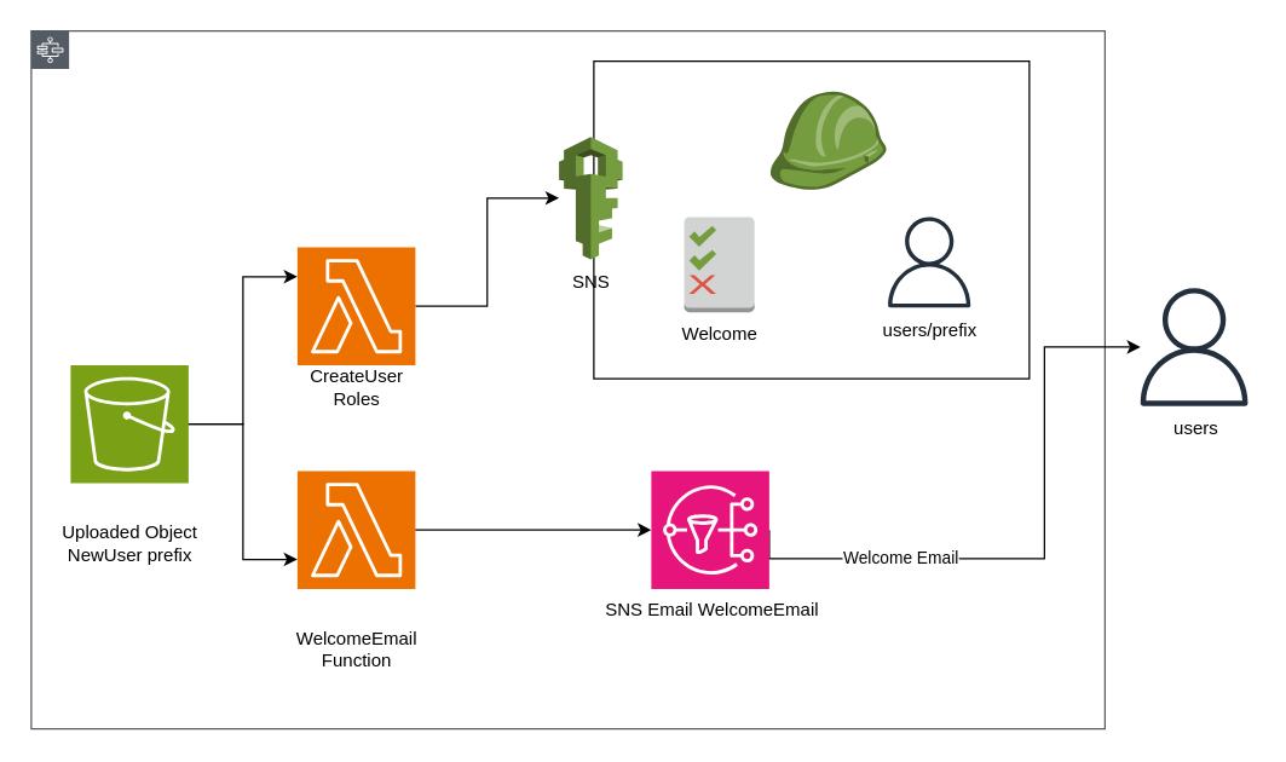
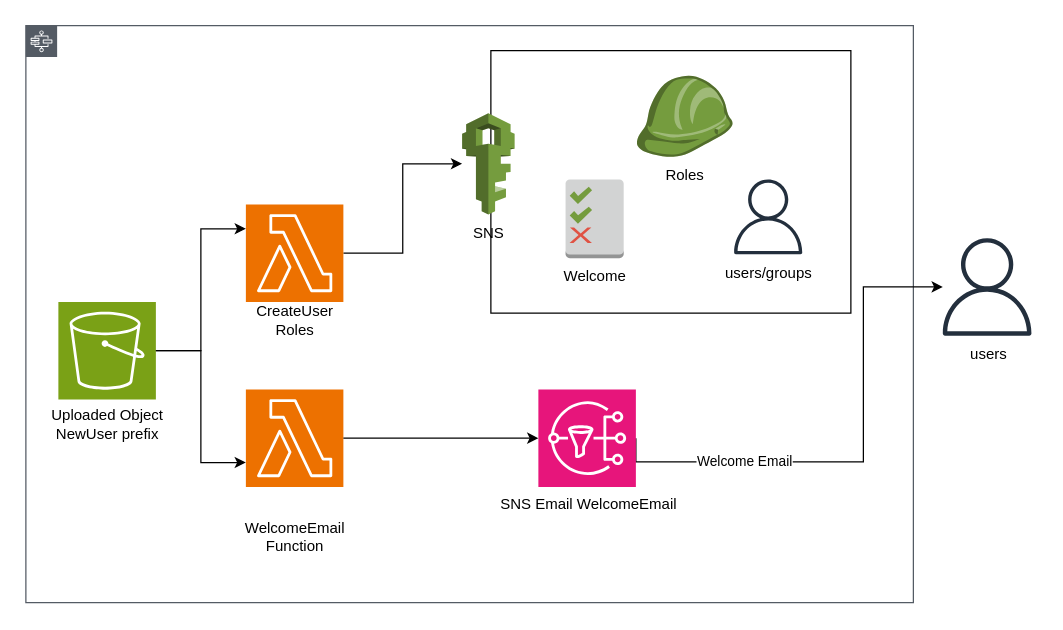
+ <mxCell id="25" value="Roles" style="text;html=1;align=center;verticalAlign=middle;resizable=0;points=[];autosize=1;strokeColor=none;fillColor=none;" vertex="1" parent="23"><mxGeometry x="13.665" y="65.045" width="50" height="30" as="geometry" /></mxCell>
- <mxCell id="21" value="users/prefix" style="text;html=1;align=center;verticalAlign=middle;resizable=0;points=[];autosize=1;strokeColor=none;fillColor=none;" vertex="1" parent="19"><mxGeometry x="-11.15" y="59.931" width="90" height="30" as="geometry" /></mxCell>
+ <mxCell id="21" value="users/groups" style="text;html=1;align=center;verticalAlign=middle;resizable=0;points=[];autosize=1;strokeColor=none;fillColor=none;" vertex="1" parent="19"><mxGeometry x="-11.15" y="59.931" width="90" height="30" as="geometry" /></mxCell>
- <mxCell id="9" value="Uploaded Object&lt;br&gt;NewUser prefix" style="text;html=1;align=center;verticalAlign=middle;resizable=0;points=[];autosize=1;strokeColor=none;fillColor=none;" vertex="1" parent="1"><mxGeometry x="30" y="339" width="110" height="40" as="geometry" /></mxCell>
+ <mxCell id="9" value="Uploaded Object&lt;br&gt;NewUser prefix" style="text;html=1;align=center;verticalAlign=middle;resizable=0;points=[];autosize=1;strokeColor=none;fillColor=none;" vertex="1" parent="1"><mxGeometry x="30" y="319" width="110" height="40" as="geometry" /></mxCell>
